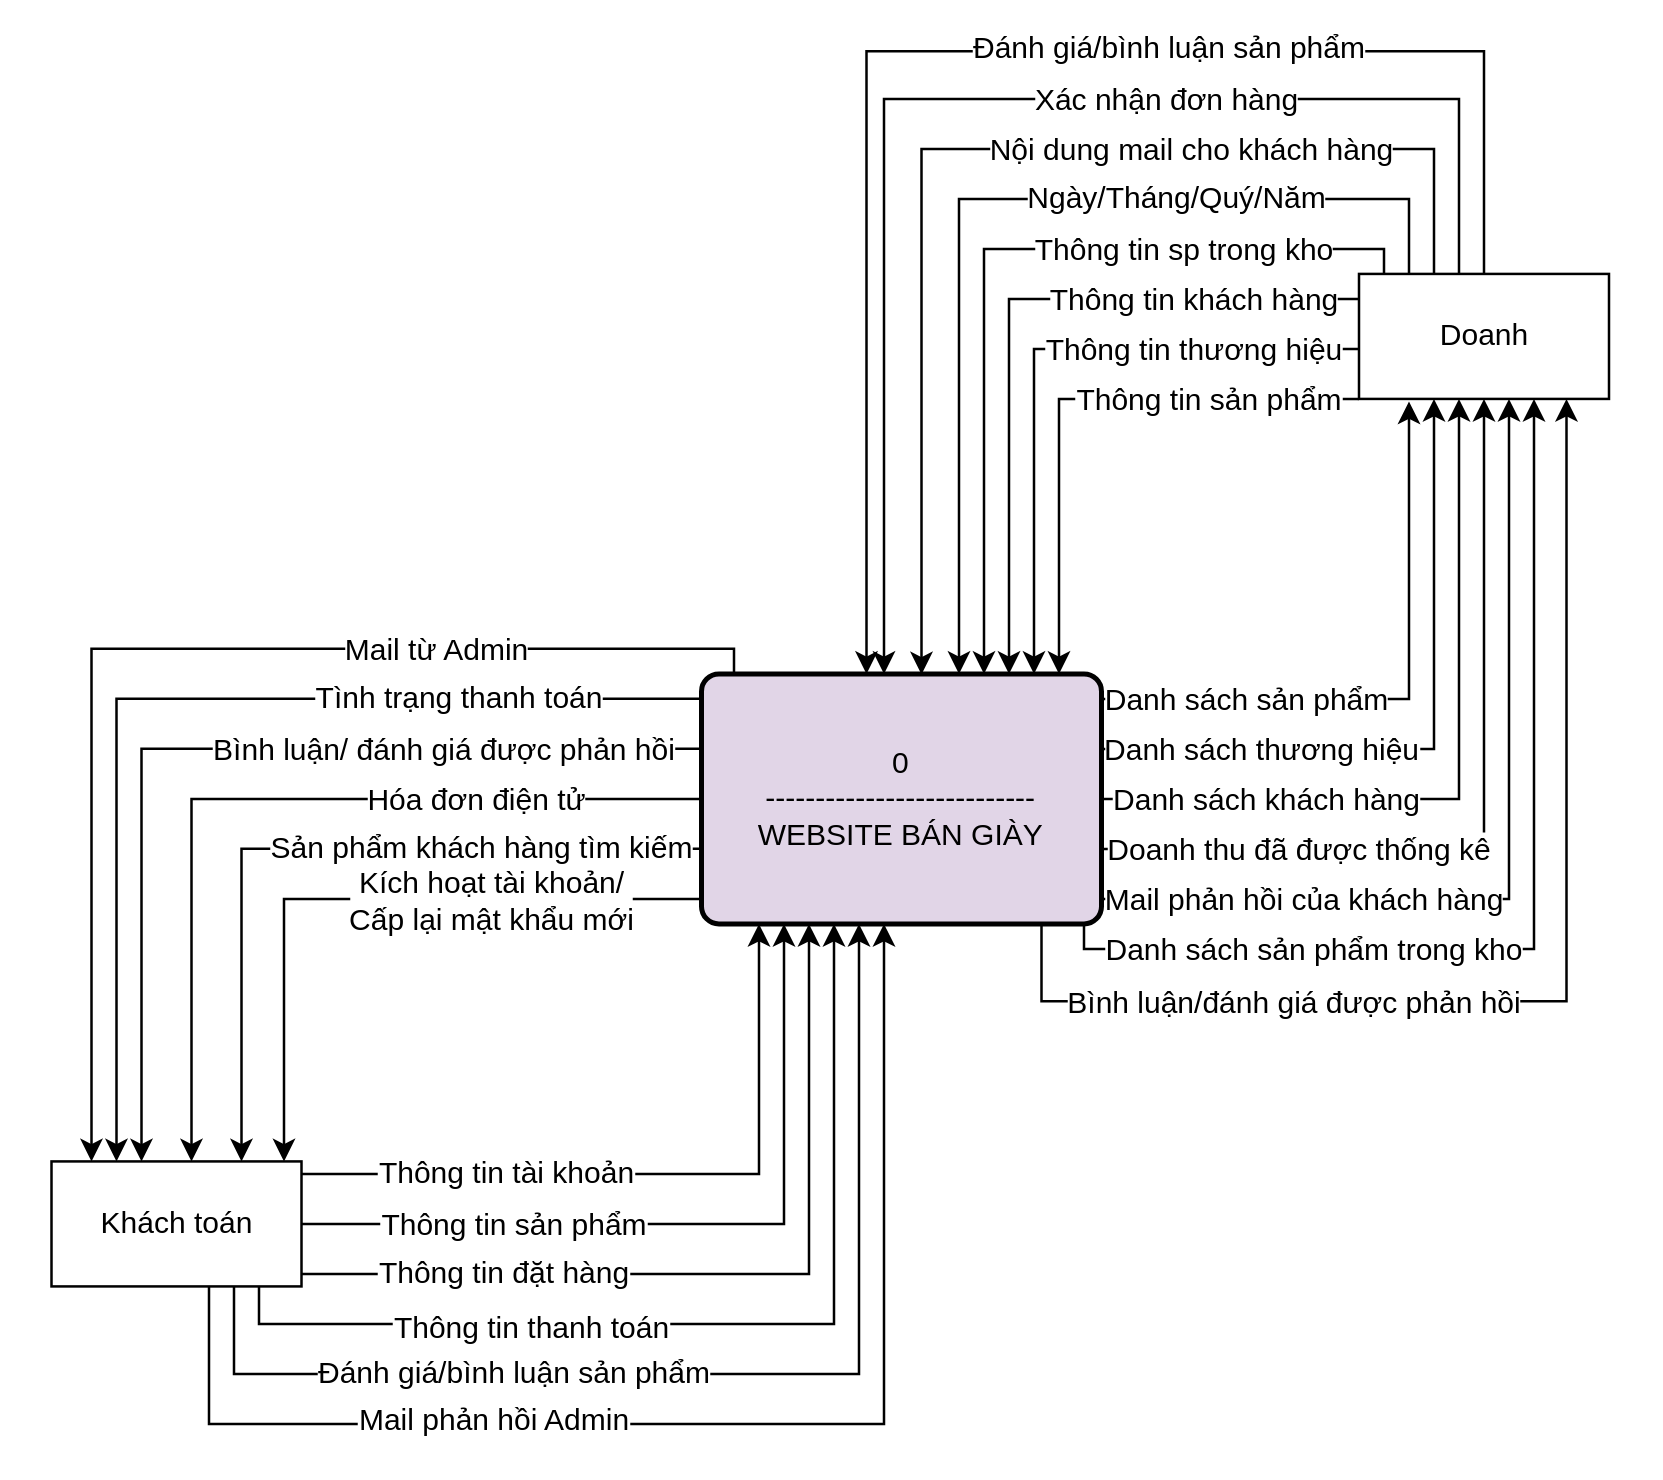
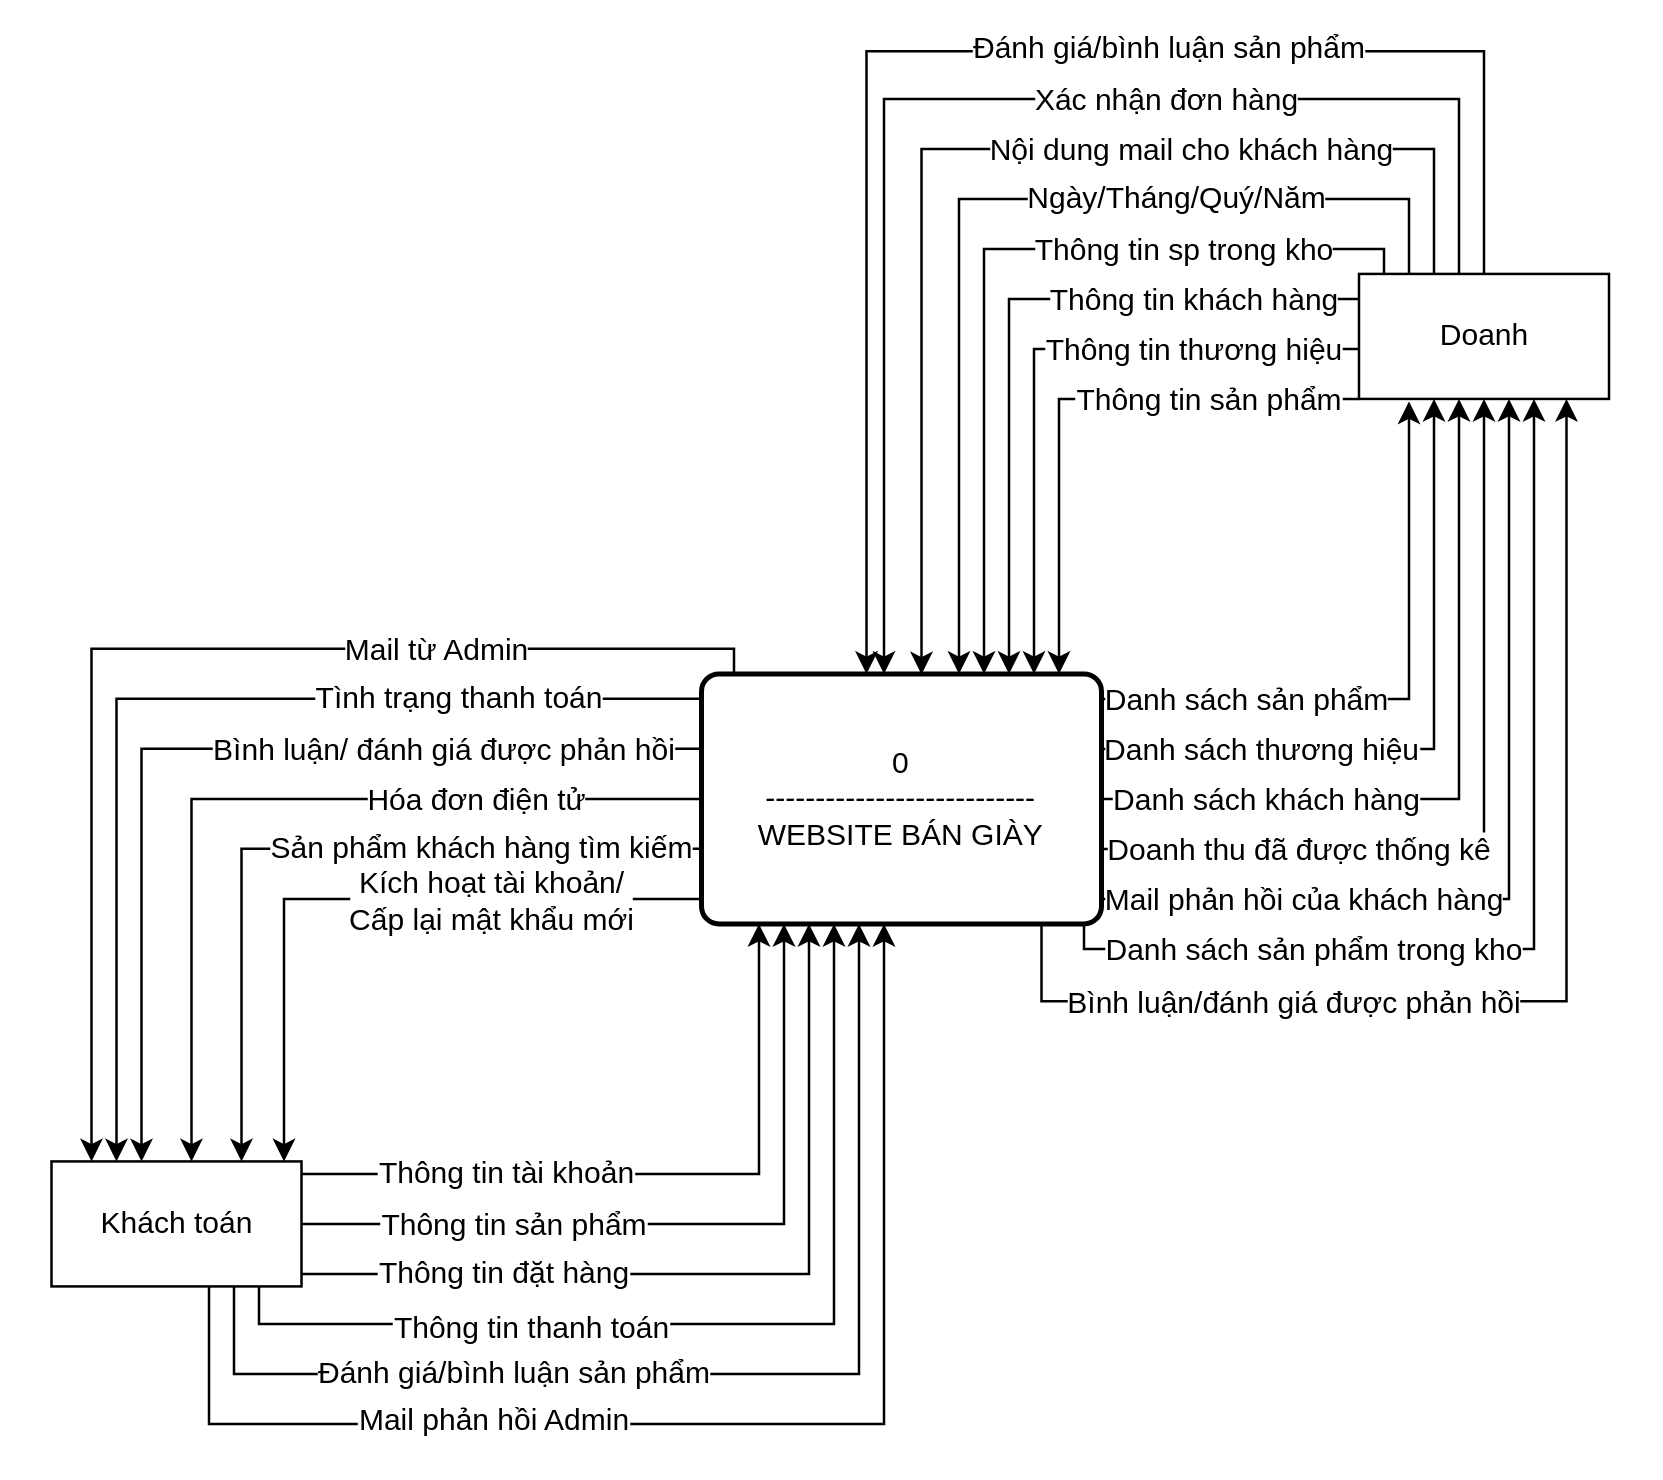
- <mxCell id="28" value="0&lt;br style=&quot;font-size: 12px;&quot;&gt;---------------------------&lt;br style=&quot;font-size: 12px;&quot;&gt;WEBSITE BÁN GIÀY" style="rounded=1;whiteSpace=wrap;html=1;absoluteArcSize=1;arcSize=14;strokeWidth=2;fontSize=12;spacing=2;fillColor=#e1d5e7;" parent="1" vertex="1"><mxGeometry x="280" y="269.07" width="160" height="100" as="geometry" /></mxCell>
+ <mxCell id="28" value="0&lt;br style=&quot;font-size: 12px;&quot;&gt;---------------------------&lt;br style=&quot;font-size: 12px;&quot;&gt;WEBSITE BÁN GIÀY" style="rounded=1;whiteSpace=wrap;html=1;absoluteArcSize=1;arcSize=14;strokeWidth=2;fontSize=12;spacing=2;" parent="1" vertex="1"><mxGeometry x="280" y="269.07" width="160" height="100" as="geometry" /></mxCell>
